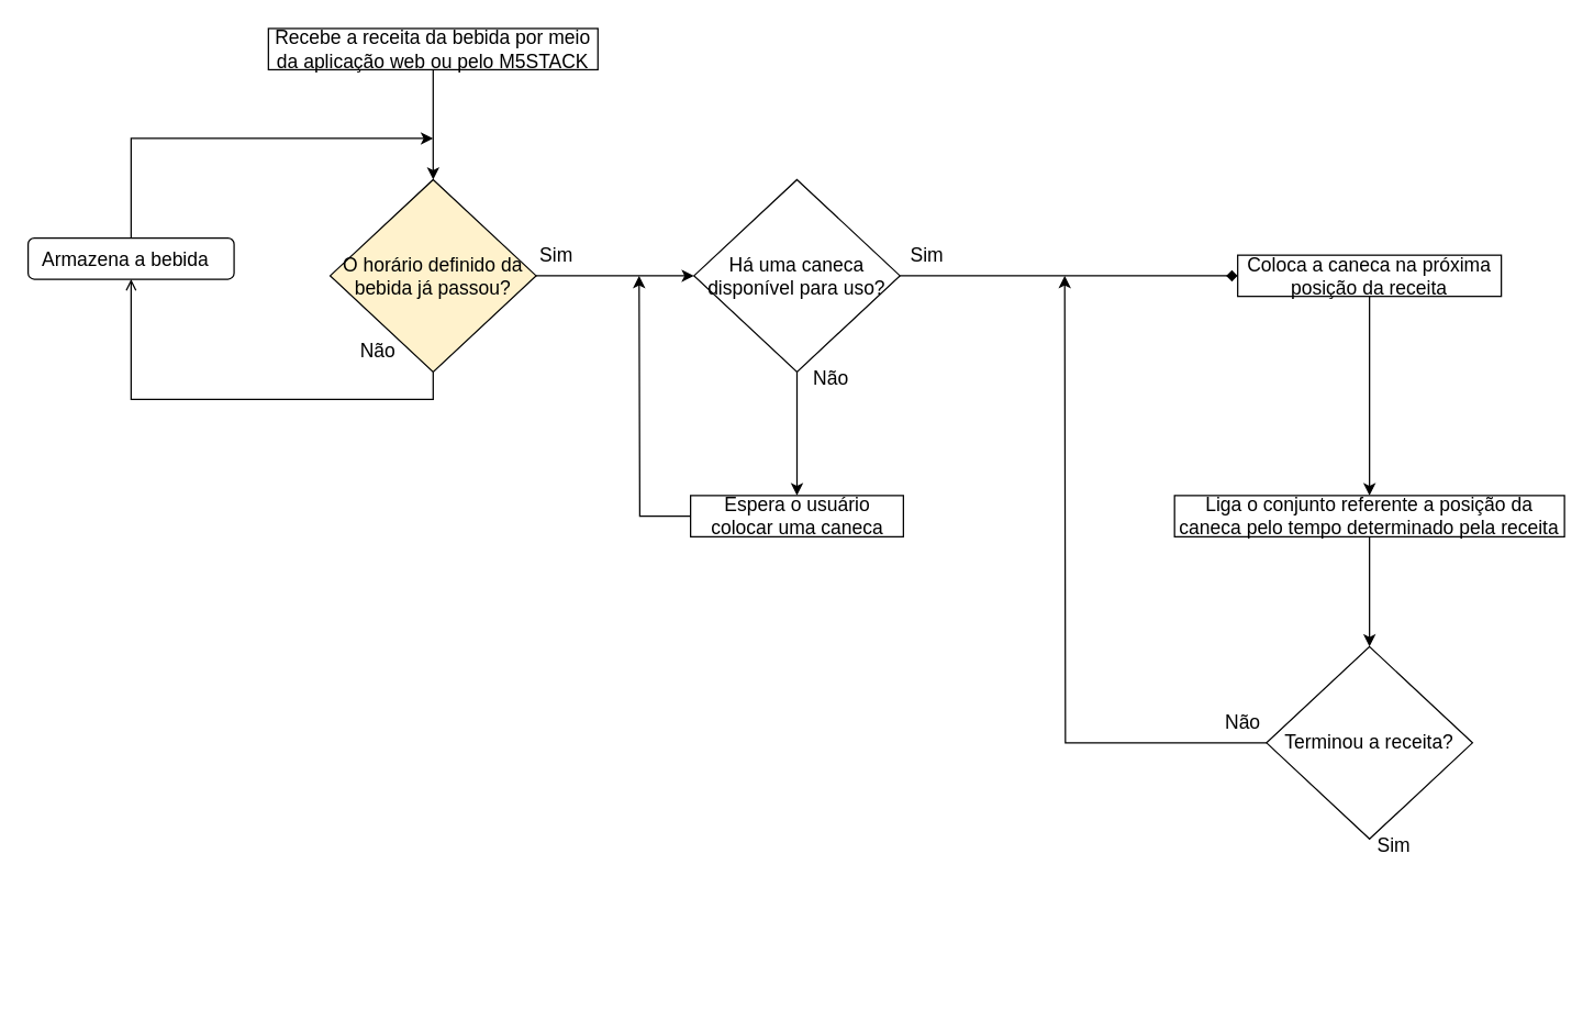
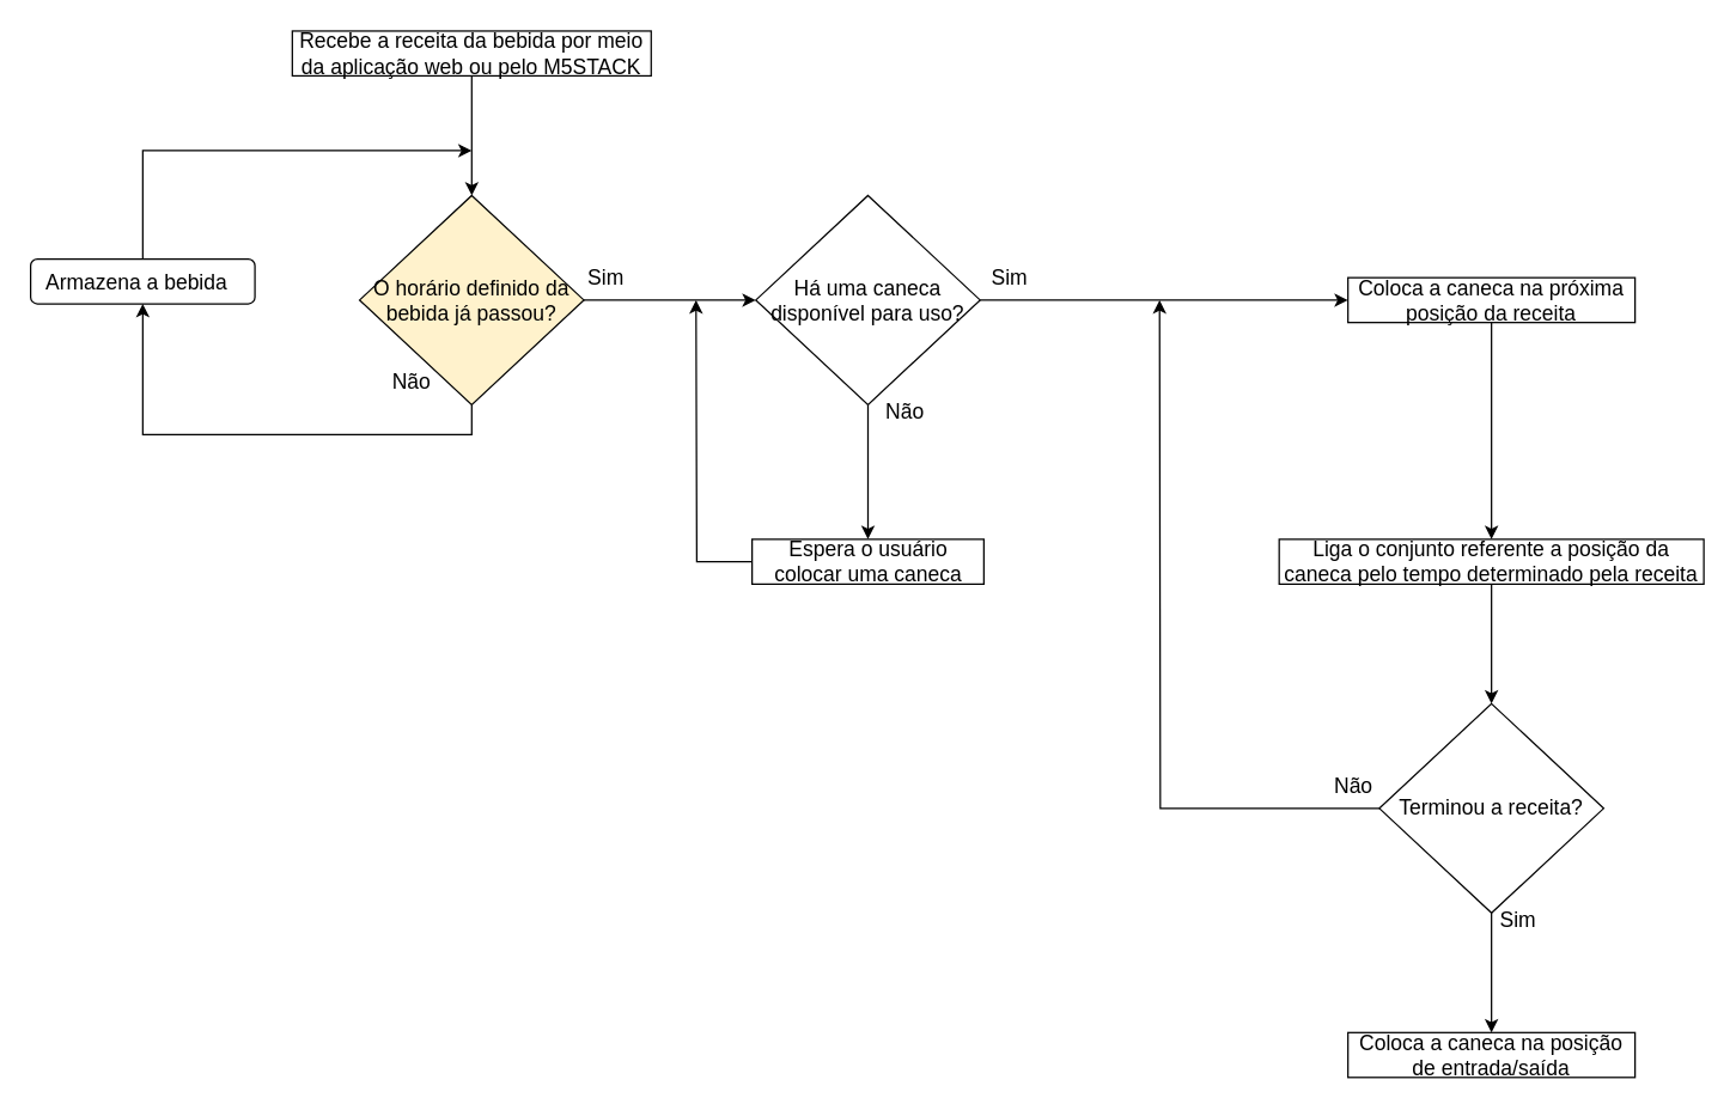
- <mxCell id="11" style="edgeStyle=orthogonalEdgeStyle;rounded=0;orthogonalLoop=1;jettySize=auto;html=1;exitX=1;exitY=0.5;exitDx=0;exitDy=0;entryX=0;entryY=0.5;entryDx=0;entryDy=0;endArrow=diamond;" edge="1" parent="1" source="12" target="18"><mxGeometry relative="1" as="geometry" /></mxCell>
+ <mxCell id="11" style="edgeStyle=orthogonalEdgeStyle;rounded=0;orthogonalLoop=1;jettySize=auto;html=1;exitX=1;exitY=0.5;exitDx=0;exitDy=0;entryX=0;entryY=0.5;entryDx=0;entryDy=0;" edge="1" parent="1" source="12" target="18"><mxGeometry relative="1" as="geometry" /></mxCell>
- <mxCell id="4" style="edgeStyle=orthogonalEdgeStyle;rounded=0;orthogonalLoop=1;jettySize=auto;html=1;exitX=0.5;exitY=1;exitDx=0;exitDy=0;entryX=0.5;entryY=1;entryDx=0;entryDy=0;fontSize=14;endArrow=open;" edge="1" parent="1" source="6" target="9"><mxGeometry relative="1" as="geometry" /></mxCell>
+ <mxCell id="4" style="edgeStyle=orthogonalEdgeStyle;rounded=0;orthogonalLoop=1;jettySize=auto;html=1;exitX=0.5;exitY=1;exitDx=0;exitDy=0;entryX=0.5;entryY=1;entryDx=0;entryDy=0;fontSize=14;" edge="1" parent="1" source="6" target="9"><mxGeometry relative="1" as="geometry" /></mxCell>
+ <mxCell id="23" value="" style="edgeStyle=orthogonalEdgeStyle;rounded=0;orthogonalLoop=1;jettySize=auto;html=1;" edge="1" parent="1" source="24" target="26"><mxGeometry relative="1" as="geometry" /></mxCell>
+ <mxCell id="26" value="Coloca a caneca na posição de entrada/saída" style="rounded=0;whiteSpace=wrap;html=1;fontSize=14;" vertex="1" parent="1"><mxGeometry x="901" y="690" width="192" height="30" as="geometry" /></mxCell>
